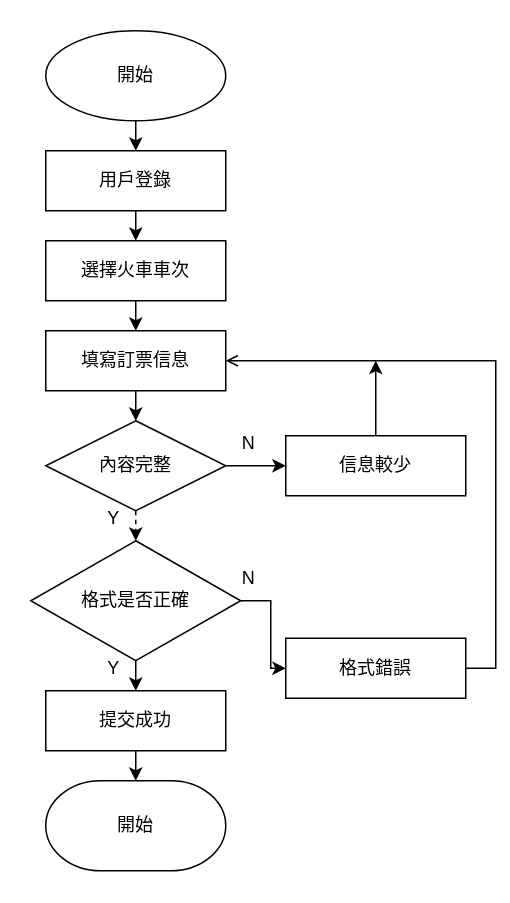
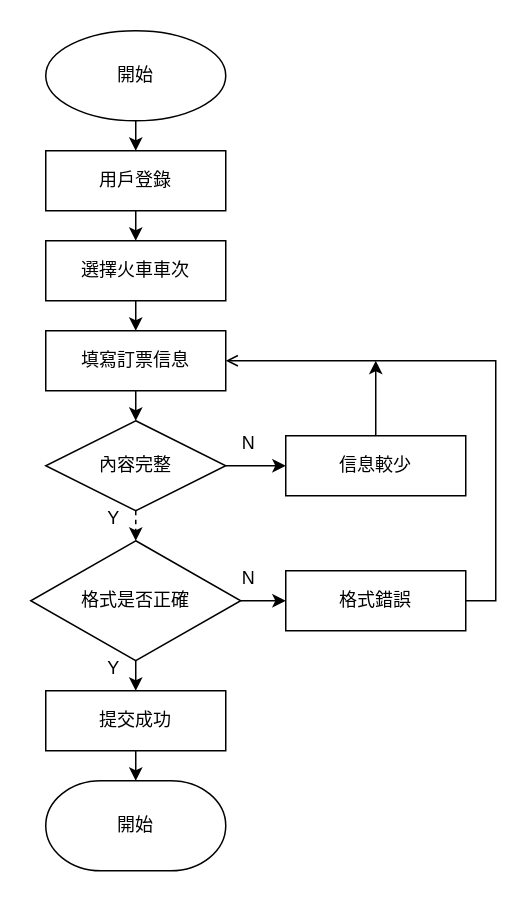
- <mxCell id="19" value="格式錯誤" style="rounded=0;whiteSpace=wrap;html=1;" vertex="1" parent="1"><mxGeometry x="190" y="425" width="120" height="40" as="geometry" /></mxCell>
+ <mxCell id="19" value="格式錯誤" style="rounded=0;whiteSpace=wrap;html=1;" vertex="1" parent="1"><mxGeometry x="190" y="380" width="120" height="40" as="geometry" /></mxCell>
